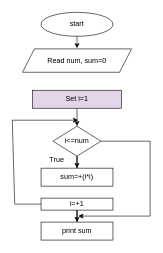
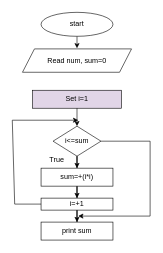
- <mxCell id="7" value="i&amp;lt;=num" style="rhombus;whiteSpace=wrap;html=1;" vertex="1" parent="1"><mxGeometry x="88" y="210" width="80" height="50" as="geometry" /></mxCell>
+ <mxCell id="7" value="i&amp;lt;=sum" style="rhombus;whiteSpace=wrap;html=1;" vertex="1" parent="1"><mxGeometry x="88" y="210" width="80" height="50" as="geometry" /></mxCell>
+ <mxCell id="8" value="" style="edgeStyle=orthogonalEdgeStyle;rounded=0;orthogonalLoop=1;jettySize=auto;html=1;" edge="1" parent="1" source="9" target="13"><mxGeometry relative="1" as="geometry" /></mxCell>
